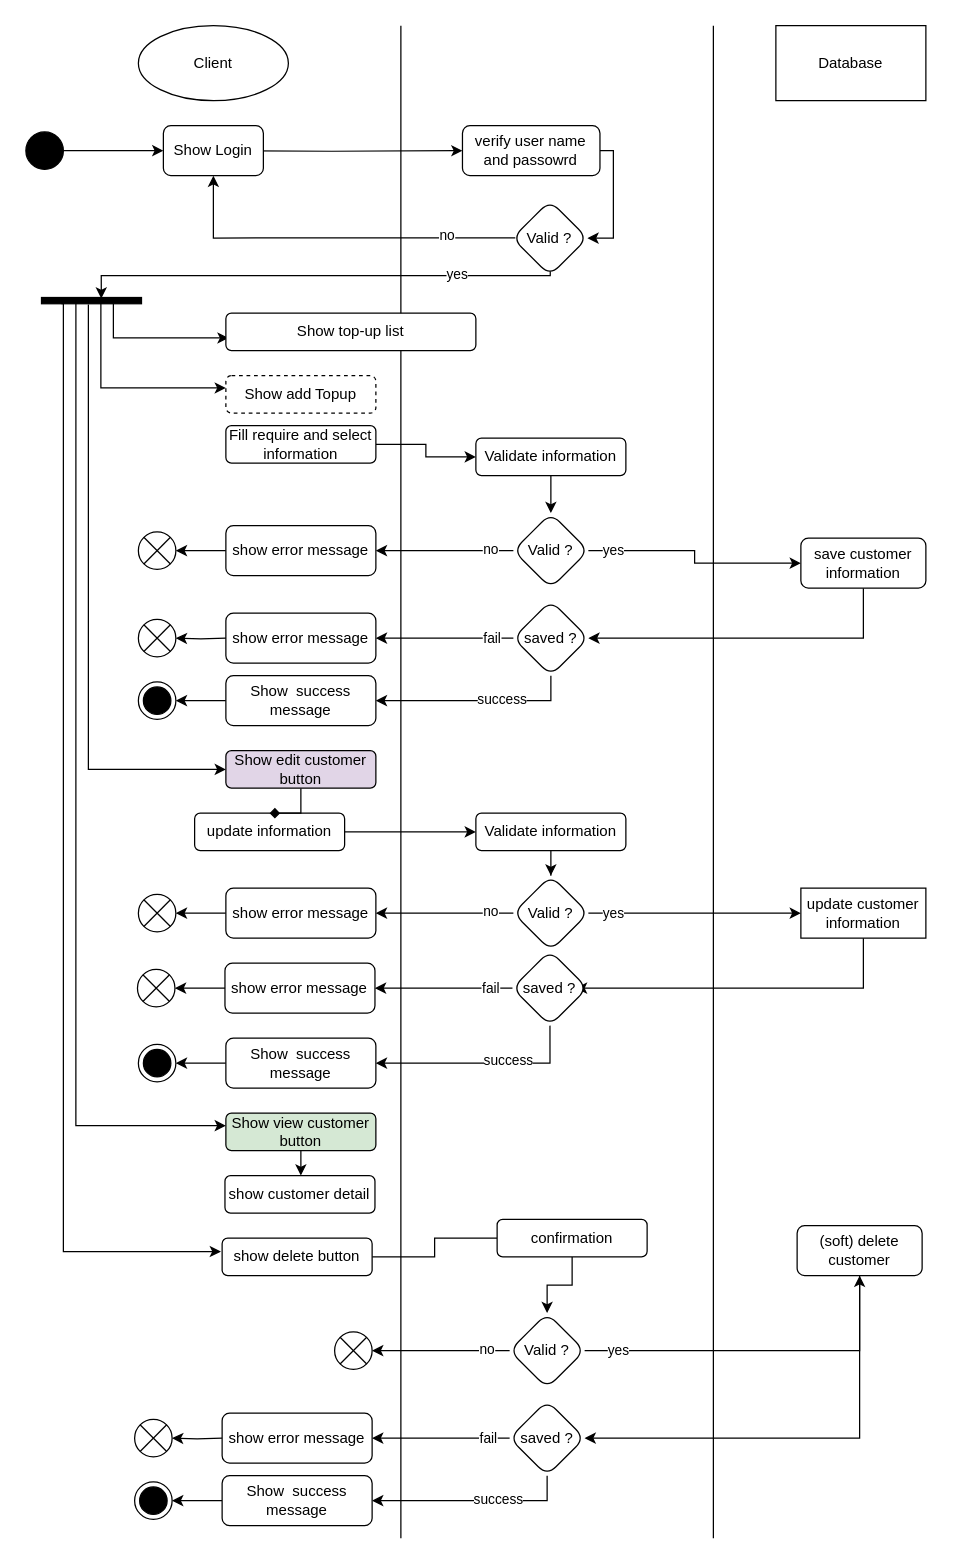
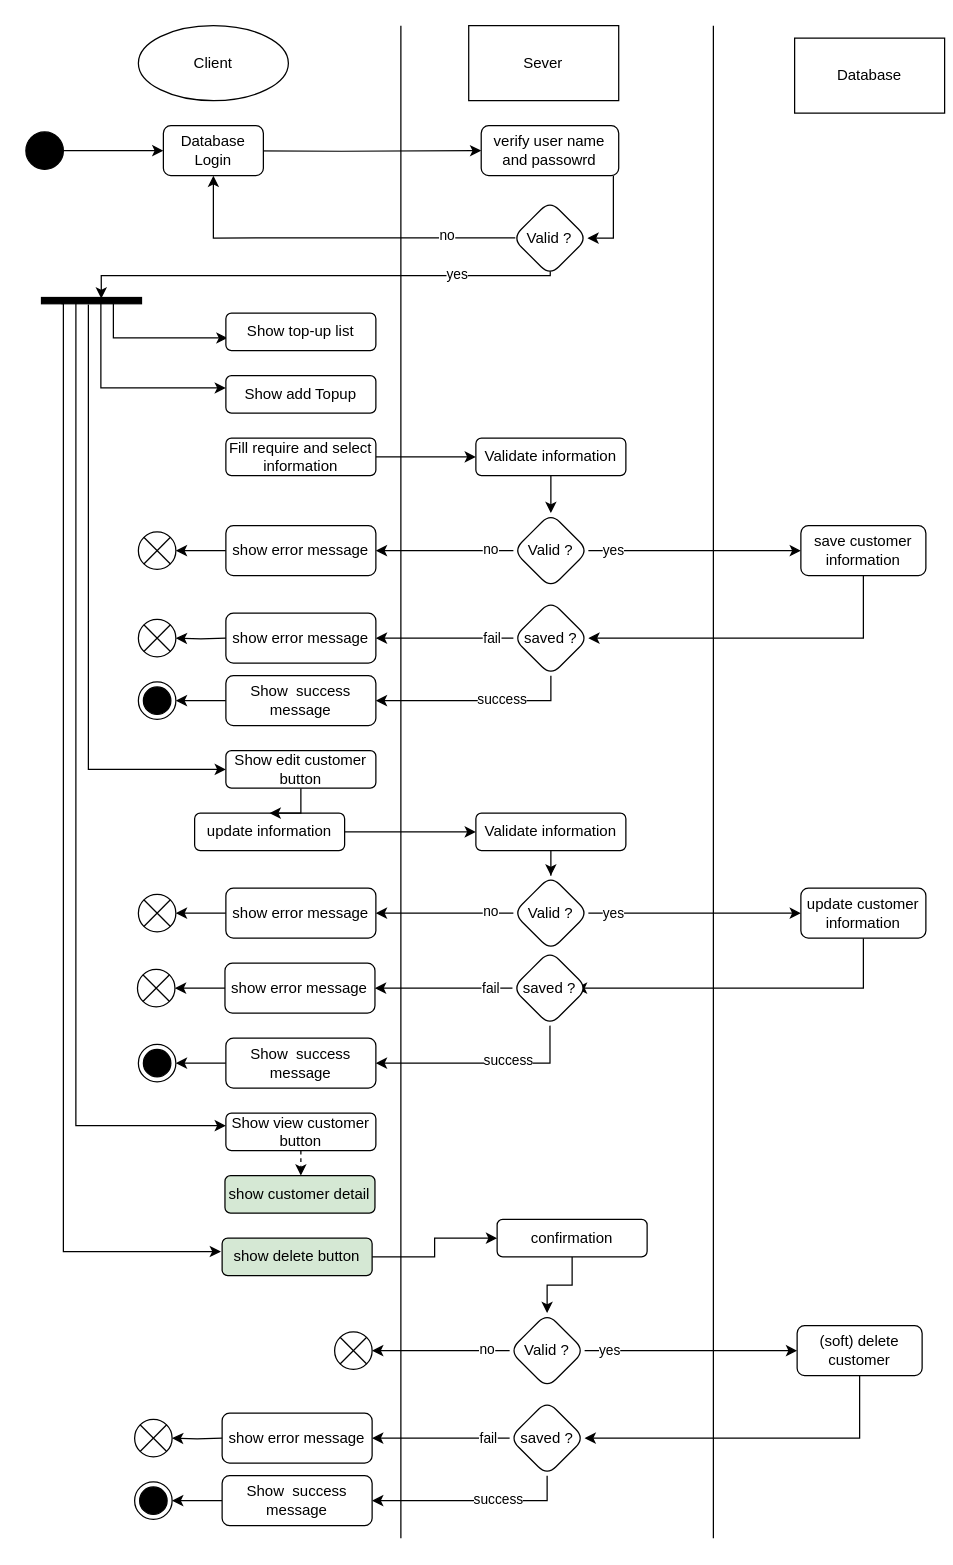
+ <mxCell id="3" value="Sever" style="rounded=0;whiteSpace=wrap;html=1;" vertex="1" parent="1"><mxGeometry x="374.27" y="20" width="120" height="60" as="geometry" /></mxCell>
- <mxCell id="4" value="Database" style="rounded=0;whiteSpace=wrap;html=1;" vertex="1" parent="1"><mxGeometry x="620" y="20" width="120" height="60" as="geometry" /></mxCell>
+ <mxCell id="4" value="Database" style="rounded=0;whiteSpace=wrap;html=1;" vertex="1" parent="1"><mxGeometry x="635" y="30" width="120" height="60" as="geometry" /></mxCell>
- <mxCell id="11" value="Show Login" style="rounded=1;whiteSpace=wrap;html=1;" vertex="1" parent="1"><mxGeometry x="130" y="100" width="80" height="40" as="geometry" /></mxCell>
+ <mxCell id="11" value="Database Login" style="rounded=1;whiteSpace=wrap;html=1;" vertex="1" parent="1"><mxGeometry x="130" y="100" width="80" height="40" as="geometry" /></mxCell>
- <mxCell id="13" value="verify user name and passowrd" style="whiteSpace=wrap;html=1;rounded=1;" vertex="1" parent="1"><mxGeometry x="369.27" y="100" width="110" height="40" as="geometry" /></mxCell>
+ <mxCell id="13" value="verify user name and passowrd" style="whiteSpace=wrap;html=1;rounded=1;" vertex="1" parent="1"><mxGeometry x="384.27" y="100" width="110" height="40" as="geometry" /></mxCell>
- <mxCell id="20" value="Show top-up list" style="rounded=1;whiteSpace=wrap;html=1;" vertex="1" parent="1"><mxGeometry x="180" y="250" width="200" height="30" as="geometry" /></mxCell>
+ <mxCell id="20" value="Show top-up list" style="rounded=1;whiteSpace=wrap;html=1;" vertex="1" parent="1"><mxGeometry x="180" y="250" width="120" height="30" as="geometry" /></mxCell>
- <mxCell id="21" value="Show add Topup" style="rounded=1;whiteSpace=wrap;html=1;dashed=1;" vertex="1" parent="1"><mxGeometry x="180" y="300" width="120" height="30" as="geometry" /></mxCell>
+ <mxCell id="21" value="Show add Topup" style="rounded=1;whiteSpace=wrap;html=1;" vertex="1" parent="1"><mxGeometry x="180" y="300" width="120" height="30" as="geometry" /></mxCell>
- <mxCell id="23" value="Fill require and select information" style="whiteSpace=wrap;html=1;rounded=1;" vertex="1" parent="1"><mxGeometry x="180" y="340" width="120" height="30" as="geometry" /></mxCell>
+ <mxCell id="23" value="Fill require and select information" style="whiteSpace=wrap;html=1;rounded=1;" vertex="1" parent="1"><mxGeometry x="180" y="350" width="120" height="30" as="geometry" /></mxCell>
- <mxCell id="35" value="save customer information" style="whiteSpace=wrap;html=1;rounded=1;" vertex="1" parent="1"><mxGeometry x="640" y="430" width="100" height="40" as="geometry" /></mxCell>
+ <mxCell id="35" value="save customer information" style="whiteSpace=wrap;html=1;rounded=1;" vertex="1" parent="1"><mxGeometry x="640" y="420" width="100" height="40" as="geometry" /></mxCell>
- <mxCell id="75" value="Show edit customer button" style="rounded=1;whiteSpace=wrap;html=1;fillColor=#e1d5e7;" vertex="1" parent="1"><mxGeometry x="180" y="600" width="120" height="30" as="geometry" /></mxCell>
+ <mxCell id="75" value="Show edit customer button" style="rounded=1;whiteSpace=wrap;html=1;" vertex="1" parent="1"><mxGeometry x="180" y="600" width="120" height="30" as="geometry" /></mxCell>
- <mxCell id="74" style="edgeStyle=orthogonalEdgeStyle;rounded=0;orthogonalLoop=1;jettySize=auto;html=1;entryX=0.5;entryY=0;entryDx=0;entryDy=0;endArrow=diamond;" edge="1" parent="1" source="75" target="50"><mxGeometry relative="1" as="geometry" /></mxCell>
+ <mxCell id="74" style="edgeStyle=orthogonalEdgeStyle;rounded=0;orthogonalLoop=1;jettySize=auto;html=1;entryX=0.5;entryY=0;entryDx=0;entryDy=0;" edge="1" parent="1" source="75" target="50"><mxGeometry relative="1" as="geometry" /></mxCell>
- <mxCell id="61" value="update customer information" style="whiteSpace=wrap;html=1;rounded=0;" vertex="1" parent="1"><mxGeometry x="640" y="710" width="100" height="40" as="geometry" /></mxCell>
+ <mxCell id="61" value="update customer information" style="whiteSpace=wrap;html=1;rounded=1;" vertex="1" parent="1"><mxGeometry x="640" y="710" width="100" height="40" as="geometry" /></mxCell>
- <mxCell id="77" value="Show view customer button" style="rounded=1;whiteSpace=wrap;html=1;fillColor=#d5e8d4;" vertex="1" parent="1"><mxGeometry x="180" y="890" width="120" height="30" as="geometry" /></mxCell>
+ <mxCell id="77" value="Show view customer button" style="rounded=1;whiteSpace=wrap;html=1;" vertex="1" parent="1"><mxGeometry x="180" y="890" width="120" height="30" as="geometry" /></mxCell>
- <mxCell id="76" style="edgeStyle=orthogonalEdgeStyle;rounded=0;orthogonalLoop=1;jettySize=auto;html=1;entryX=0.5;entryY=0;entryDx=0;entryDy=0;" edge="1" parent="1" source="77" target="78"><mxGeometry relative="1" as="geometry" /></mxCell>
+ <mxCell id="76" style="edgeStyle=orthogonalEdgeStyle;rounded=0;orthogonalLoop=1;jettySize=auto;html=1;entryX=0.5;entryY=0;entryDx=0;entryDy=0;dashed=1;" edge="1" parent="1" source="77" target="78"><mxGeometry relative="1" as="geometry" /></mxCell>
- <mxCell id="78" value="show customer detail" style="rounded=1;whiteSpace=wrap;html=1;" vertex="1" parent="1"><mxGeometry x="179.27" y="940" width="120" height="30" as="geometry" /></mxCell>
+ <mxCell id="78" value="show customer detail" style="rounded=1;whiteSpace=wrap;html=1;fillColor=#d5e8d4;" vertex="1" parent="1"><mxGeometry x="179.27" y="940" width="120" height="30" as="geometry" /></mxCell>
- <mxCell id="80" value="" style="edgeStyle=orthogonalEdgeStyle;rounded=0;orthogonalLoop=1;jettySize=auto;html=1;endArrow=none;" edge="1" parent="1" source="81" target="83"><mxGeometry relative="1" as="geometry" /></mxCell>
+ <mxCell id="80" value="" style="edgeStyle=orthogonalEdgeStyle;rounded=0;orthogonalLoop=1;jettySize=auto;html=1;" edge="1" parent="1" source="81" target="83"><mxGeometry relative="1" as="geometry" /></mxCell>
- <mxCell id="90" value="(soft) delete customer" style="whiteSpace=wrap;html=1;rounded=1;" vertex="1" parent="1"><mxGeometry x="637" y="980" width="100" height="40" as="geometry" /></mxCell>
+ <mxCell id="90" value="(soft) delete customer" style="whiteSpace=wrap;html=1;rounded=1;" vertex="1" parent="1"><mxGeometry x="637" y="1060" width="100" height="40" as="geometry" /></mxCell>
- <mxCell id="81" value="show delete button" style="whiteSpace=wrap;html=1;rounded=1;" vertex="1" parent="1"><mxGeometry x="177" y="990" width="120" height="30" as="geometry" /></mxCell>
+ <mxCell id="81" value="show delete button" style="whiteSpace=wrap;html=1;rounded=1;fillColor=#d5e8d4;" vertex="1" parent="1"><mxGeometry x="177" y="990" width="120" height="30" as="geometry" /></mxCell>
